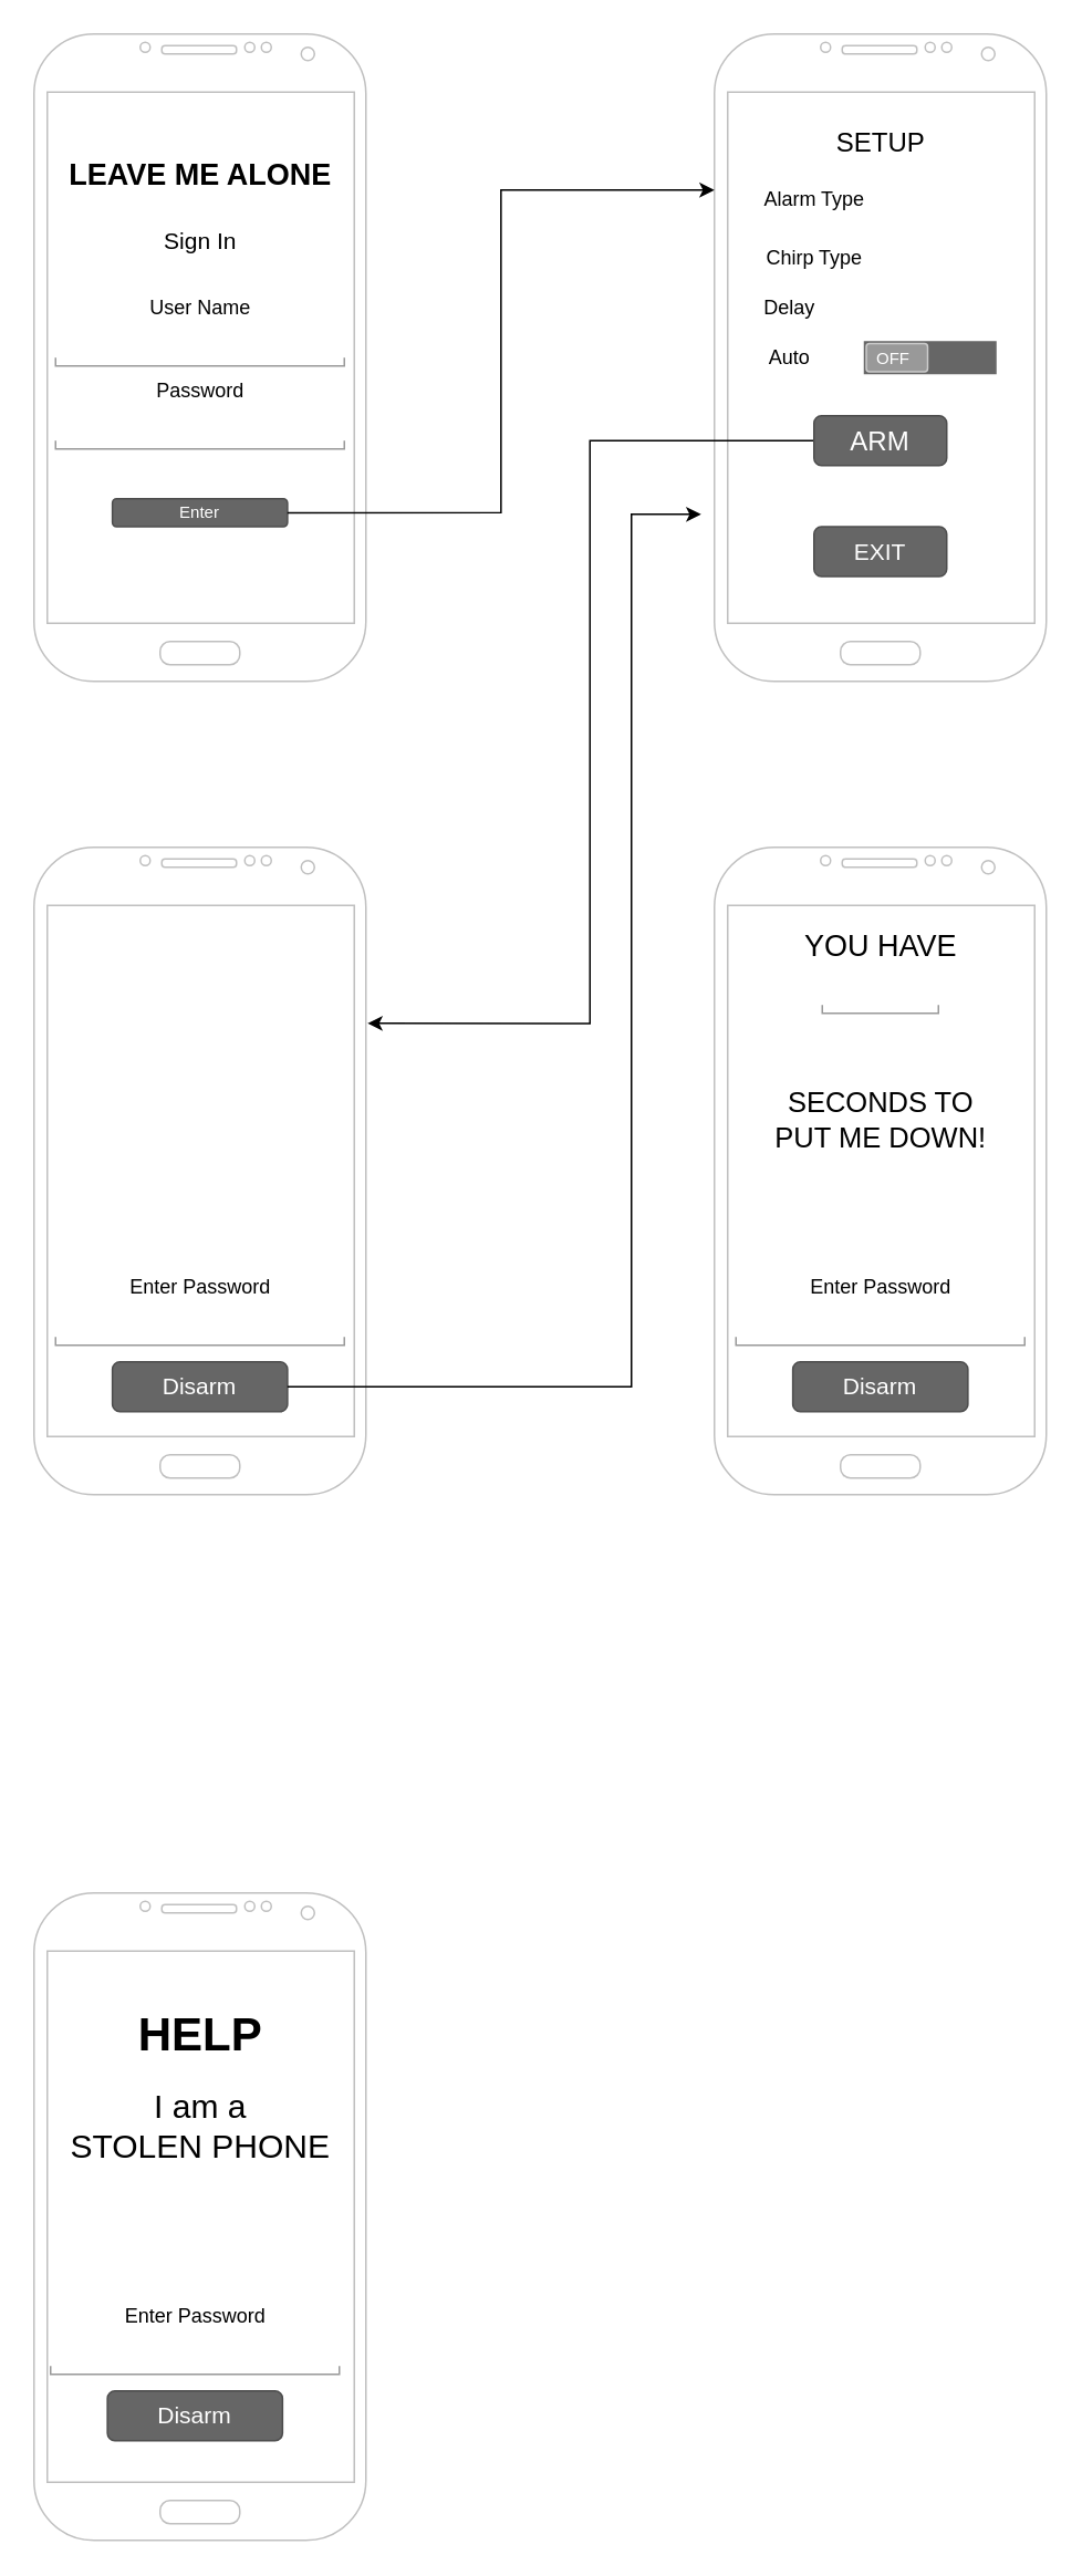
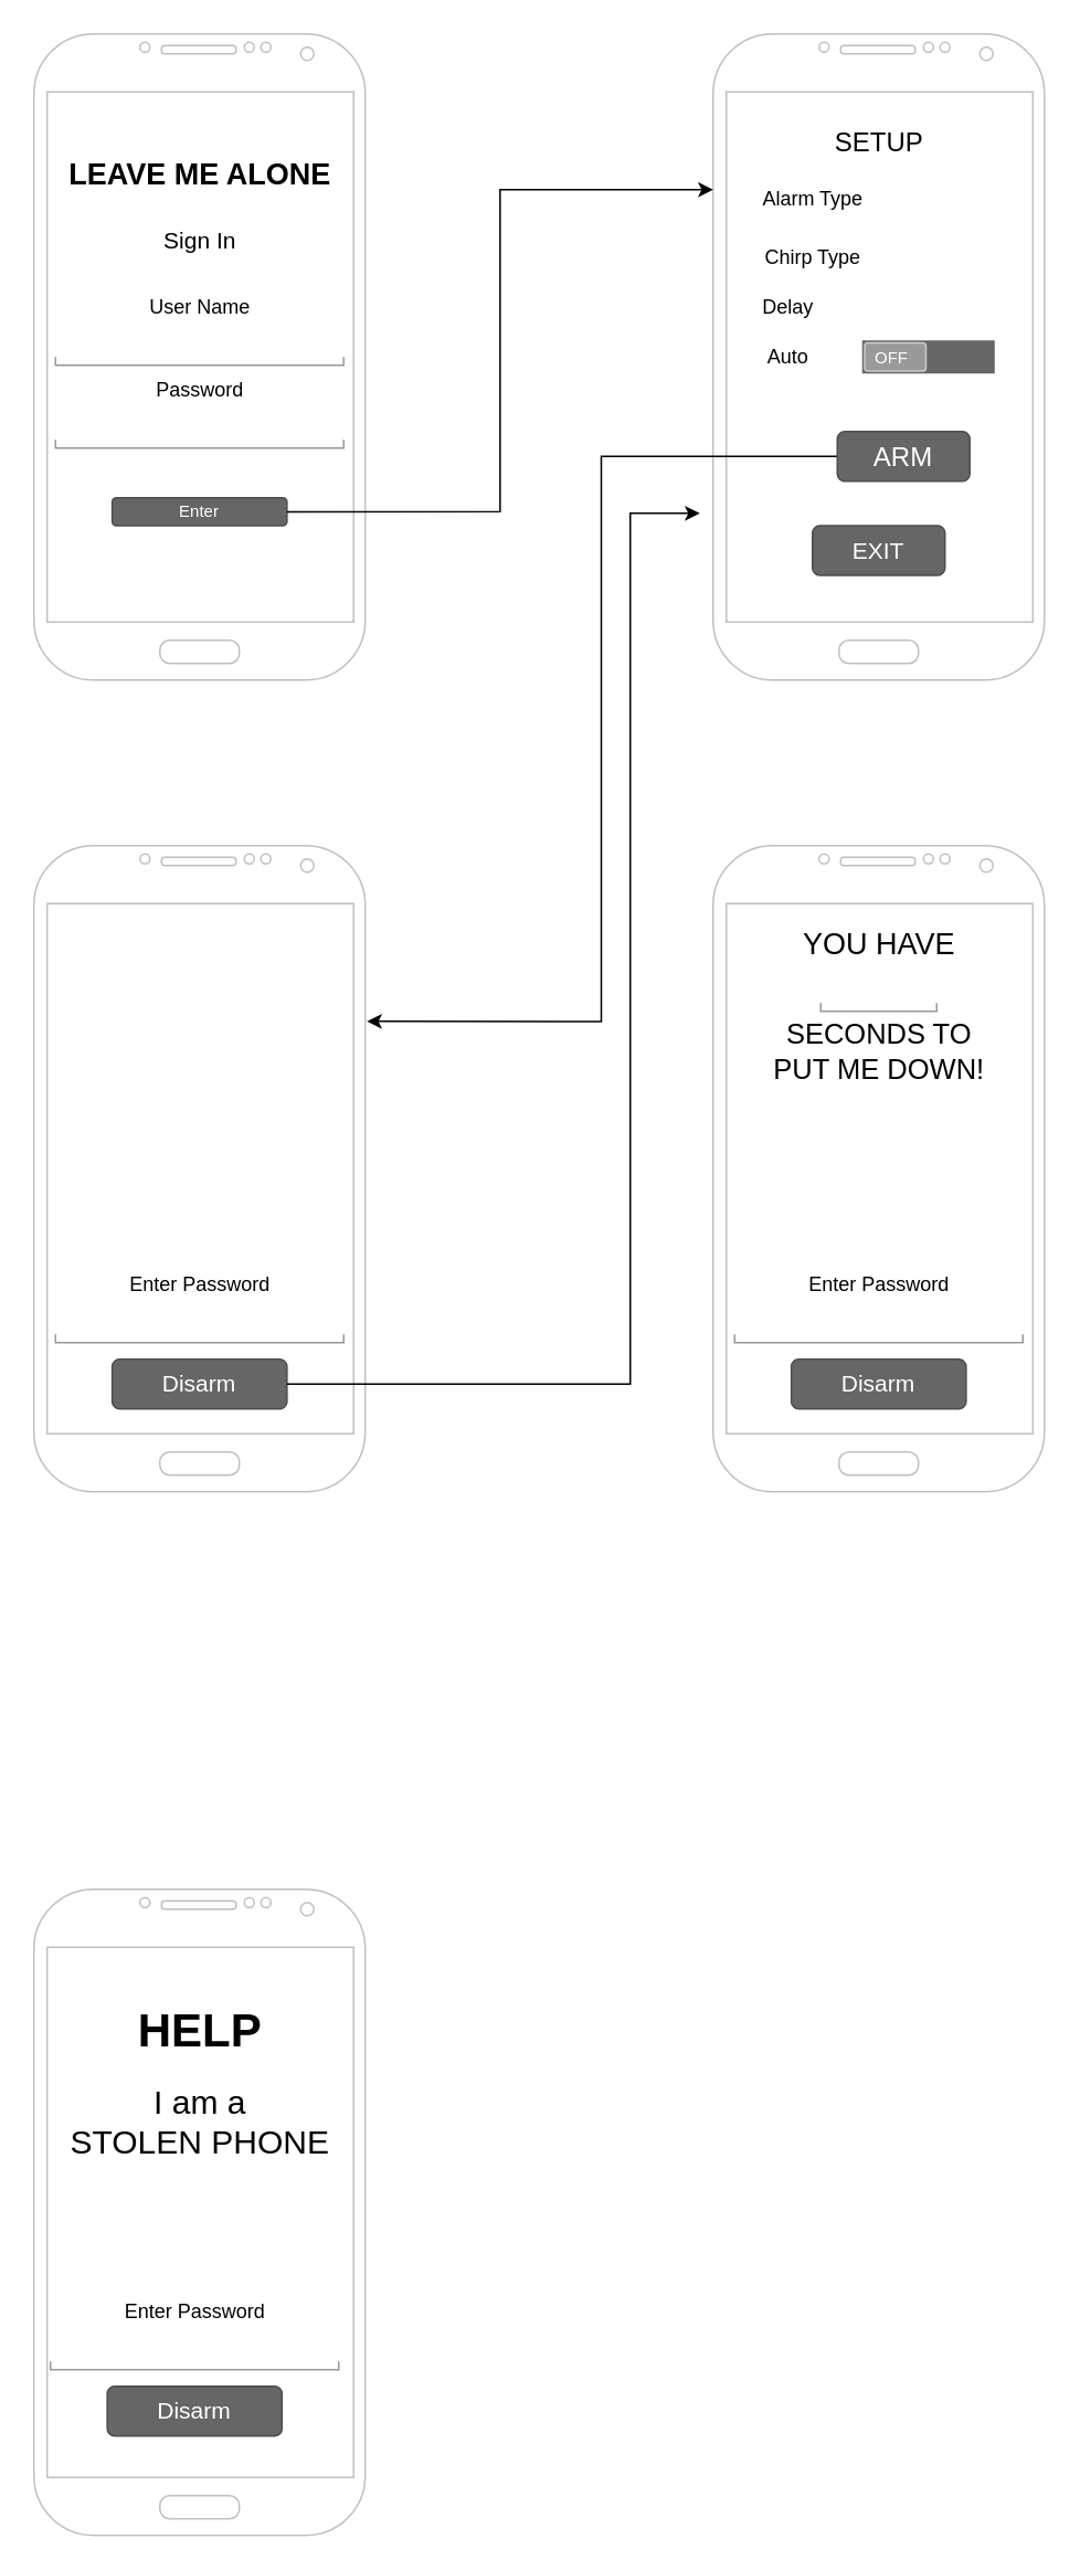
- <mxCell id="18" value="&lt;font style=&quot;font-size: 16px;&quot;&gt;ARM&lt;/font&gt;" style="rounded=1;html=1;shadow=0;dashed=0;whiteSpace=wrap;fontSize=10;fillColor=#666666;align=center;strokeColor=#4D4D4D;fontColor=#ffffff;" vertex="1" parent="1"><mxGeometry x="490" y="250" width="80" height="30" as="geometry" /></mxCell>
+ <mxCell id="18" value="&lt;font style=&quot;font-size: 16px;&quot;&gt;ARM&lt;/font&gt;" style="rounded=1;html=1;shadow=0;dashed=0;whiteSpace=wrap;fontSize=10;fillColor=#666666;align=center;strokeColor=#4D4D4D;fontColor=#ffffff;" vertex="1" parent="1"><mxGeometry x="505" y="260" width="80" height="30" as="geometry" /></mxCell>
- <mxCell id="28" value="&lt;font style=&quot;font-size: 17px;&quot;&gt;SECONDS TO&lt;br&gt;PUT ME DOWN!&lt;/font&gt;" style="text;html=1;align=center;verticalAlign=middle;resizable=0;points=[];autosize=1;strokeColor=none;fillColor=none;" vertex="1" parent="1"><mxGeometry x="455" y="650" width="150" height="50" as="geometry" /></mxCell>
+ <mxCell id="28" value="&lt;font style=&quot;font-size: 17px;&quot;&gt;SECONDS TO&lt;br&gt;PUT ME DOWN!&lt;/font&gt;" style="text;html=1;align=center;verticalAlign=middle;resizable=0;points=[];autosize=1;strokeColor=none;fillColor=none;" vertex="1" parent="1"><mxGeometry x="455" y="610" width="150" height="50" as="geometry" /></mxCell>
